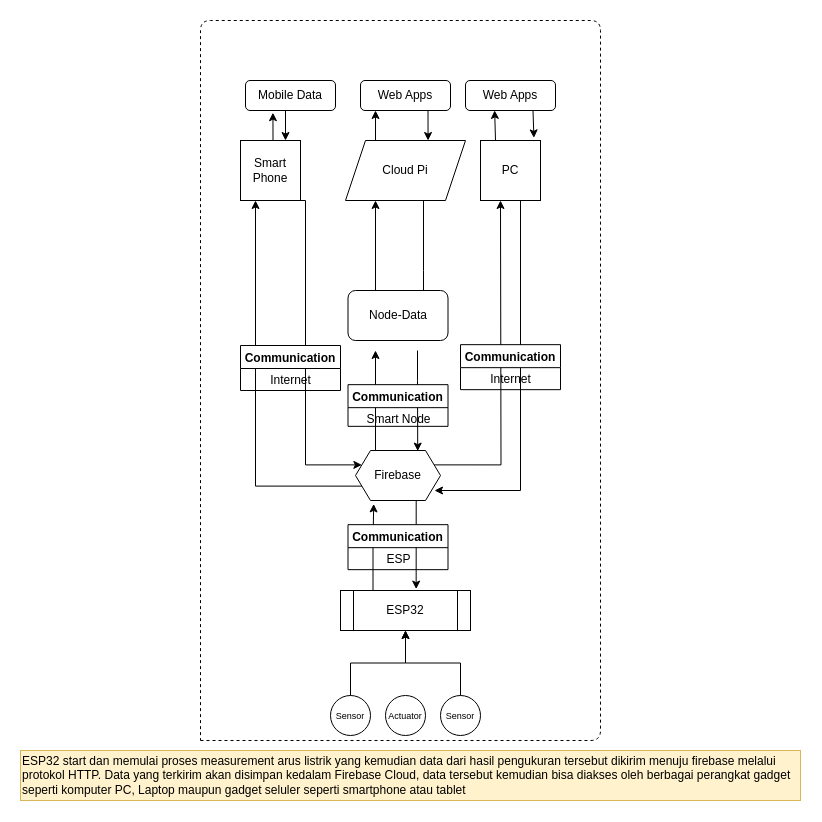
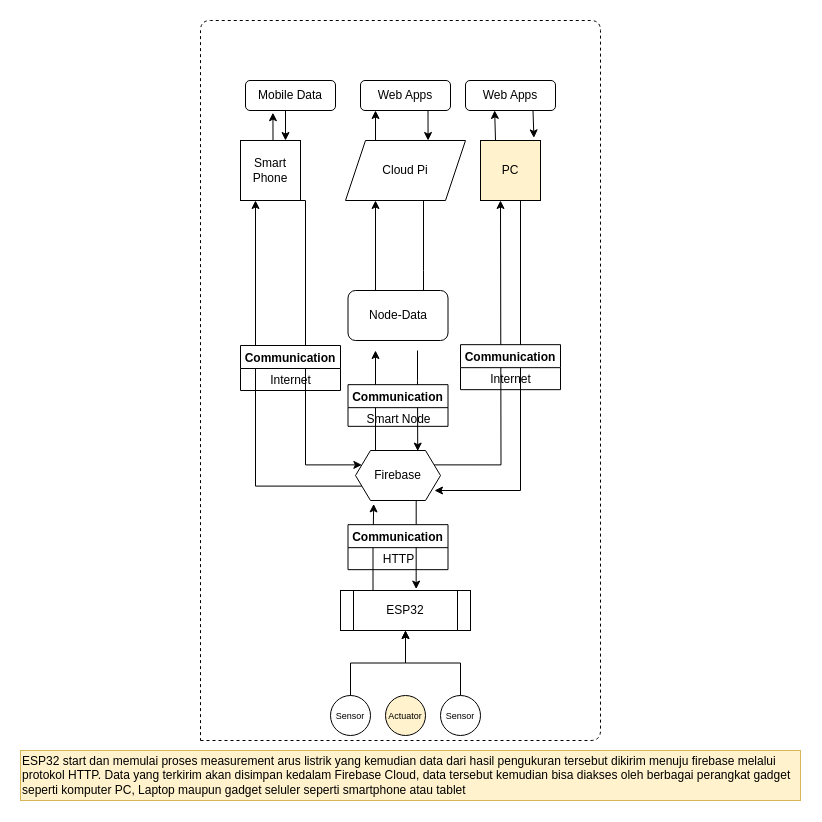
- <mxCell id="32" value="PC" style="rounded=0;whiteSpace=wrap;html=1;" vertex="1" parent="1"><mxGeometry x="480" y="140" width="60" height="60" as="geometry" /></mxCell>
+ <mxCell id="32" value="PC" style="rounded=0;whiteSpace=wrap;html=1;fillColor=#fff2cc;" vertex="1" parent="1"><mxGeometry x="480" y="140" width="60" height="60" as="geometry" /></mxCell>
- <mxCell id="25" value="ESP" style="text;html=1;align=center;verticalAlign=middle;resizable=0;points=[];autosize=1;strokeColor=none;" vertex="1" parent="24"><mxGeometry x="25" y="25.0" width="50" height="20" as="geometry" /></mxCell>
+ <mxCell id="25" value="HTTP" style="text;html=1;align=center;verticalAlign=middle;resizable=0;points=[];autosize=1;strokeColor=none;" vertex="1" parent="24"><mxGeometry x="25" y="25.0" width="50" height="20" as="geometry" /></mxCell>
- <mxCell id="5" value="&lt;font style=&quot;font-size: 9px&quot;&gt;Actuator&lt;/font&gt;" style="ellipse;whiteSpace=wrap;html=1;aspect=fixed;rotation=0;" vertex="1" parent="1"><mxGeometry x="385" y="695" width="40" height="40" as="geometry" /></mxCell>
+ <mxCell id="5" value="&lt;font style=&quot;font-size: 9px&quot;&gt;Actuator&lt;/font&gt;" style="ellipse;whiteSpace=wrap;html=1;aspect=fixed;rotation=0;fillColor=#fff2cc;" vertex="1" parent="1"><mxGeometry x="385" y="695" width="40" height="40" as="geometry" /></mxCell>
